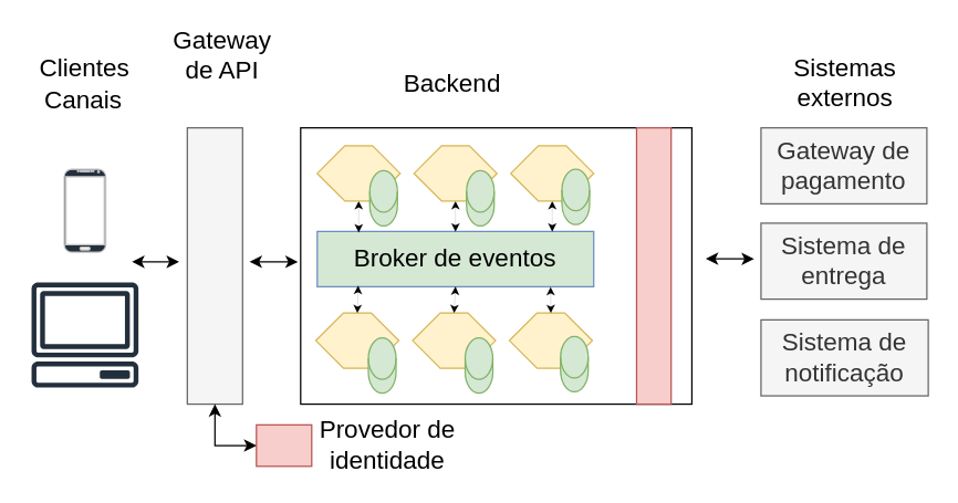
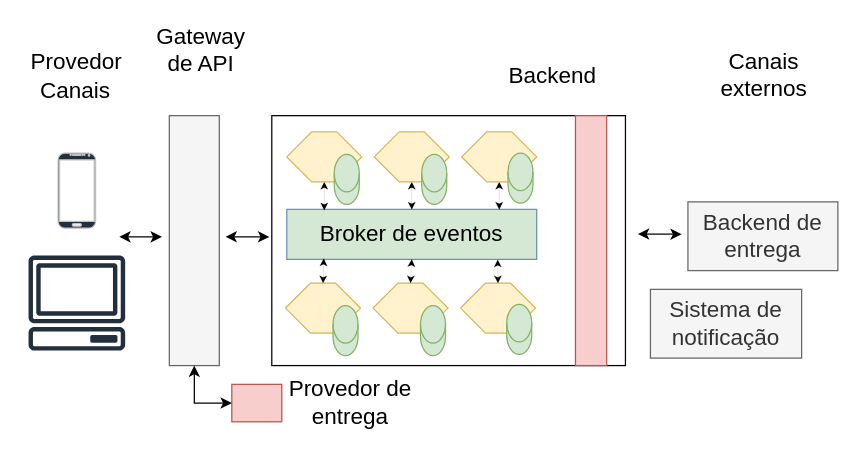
- <mxCell id="5" value="&lt;font style=&quot;font-size: 18px;&quot;&gt;Clientes&lt;/font&gt;" style="text;html=1;strokeColor=none;fillColor=none;align=center;verticalAlign=middle;whiteSpace=wrap;rounded=0;fontSize=16;" vertex="1" parent="1"><mxGeometry x="21" y="29" width="80" height="40" as="geometry" /></mxCell>
+ <mxCell id="5" value="&lt;font style=&quot;font-size: 18px;&quot;&gt;Provedor&lt;/font&gt;" style="text;html=1;strokeColor=none;fillColor=none;align=center;verticalAlign=middle;whiteSpace=wrap;rounded=0;fontSize=16;" vertex="1" parent="1"><mxGeometry x="21" y="29" width="80" height="40" as="geometry" /></mxCell>
- <mxCell id="15" value="&lt;font style=&quot;font-size: 18px;&quot;&gt;Backend&lt;/font&gt;" style="text;html=1;strokeColor=none;fillColor=none;align=center;verticalAlign=middle;whiteSpace=wrap;rounded=0;fontSize=16;" vertex="1" parent="1"><mxGeometry x="287" y="40" width="80" height="40" as="geometry" /></mxCell>
+ <mxCell id="15" value="&lt;font style=&quot;font-size: 18px;&quot;&gt;Backend&lt;/font&gt;" style="text;html=1;strokeColor=none;fillColor=none;align=center;verticalAlign=middle;whiteSpace=wrap;rounded=0;fontSize=16;" vertex="1" parent="1"><mxGeometry x="402" y="40" width="80" height="40" as="geometry" /></mxCell>
- <mxCell id="35" value="&lt;font style=&quot;font-size: 18px;&quot;&gt;Sistemas externos&lt;/font&gt;" style="text;html=1;strokeColor=none;fillColor=none;align=center;verticalAlign=middle;whiteSpace=wrap;rounded=0;fontSize=16;" vertex="1" parent="1"><mxGeometry x="570.5" y="40" width="80" height="40" as="geometry" /></mxCell>
+ <mxCell id="35" value="&lt;font style=&quot;font-size: 18px;&quot;&gt;Canais externos&lt;/font&gt;" style="text;html=1;strokeColor=none;fillColor=none;align=center;verticalAlign=middle;whiteSpace=wrap;rounded=0;fontSize=16;" vertex="1" parent="1"><mxGeometry x="570.5" y="40" width="80" height="40" as="geometry" /></mxCell>
- <mxCell id="14" value="&lt;font style=&quot;font-size: 18px;&quot;&gt;Gateway de pagamento&lt;/font&gt;" style="rounded=0;whiteSpace=wrap;html=1;fontSize=16;fillColor=#f5f5f5;fontColor=#333333;strokeColor=#666666;" vertex="1" parent="1"><mxGeometry x="550" y="92" width="120" height="55" as="geometry" /></mxCell>
- <mxCell id="12" value="&lt;font style=&quot;font-size: 18px;&quot;&gt;Sistema de entrega&lt;/font&gt;" style="rounded=0;whiteSpace=wrap;html=1;fontSize=16;fillColor=#f5f5f5;fontColor=#333333;strokeColor=#666666;" vertex="1" parent="1"><mxGeometry x="550" y="161" width="120" height="55" as="geometry" /></mxCell>
+ <mxCell id="12" value="&lt;font style=&quot;font-size: 18px;&quot;&gt;Backend de entrega&lt;/font&gt;" style="rounded=0;whiteSpace=wrap;html=1;fontSize=16;fillColor=#f5f5f5;fontColor=#333333;strokeColor=#666666;" vertex="1" parent="1"><mxGeometry x="550" y="161" width="120" height="55" as="geometry" /></mxCell>
- <mxCell id="13" value="&lt;font style=&quot;font-size: 18px;&quot;&gt;Sistema de notificação&lt;/font&gt;" style="rounded=0;whiteSpace=wrap;html=1;fontSize=16;fillColor=#f5f5f5;fontColor=#333333;strokeColor=#666666;" vertex="1" parent="1"><mxGeometry x="550" y="231" width="121" height="55" as="geometry" /></mxCell>
+ <mxCell id="13" value="&lt;font style=&quot;font-size: 18px;&quot;&gt;Sistema de notificação&lt;/font&gt;" style="rounded=0;whiteSpace=wrap;html=1;fontSize=16;fillColor=#f5f5f5;fontColor=#333333;strokeColor=#666666;" vertex="1" parent="1"><mxGeometry x="520" y="231" width="121" height="55" as="geometry" /></mxCell>
- <mxCell id="39" value="&lt;font style=&quot;font-size: 18px;&quot;&gt;Provedor de identidade&lt;/font&gt;" style="text;html=1;strokeColor=none;fillColor=none;align=center;verticalAlign=middle;whiteSpace=wrap;rounded=0;fontSize=16;" vertex="1" parent="1"><mxGeometry x="222" y="302" width="116" height="40" as="geometry" /></mxCell>
+ <mxCell id="39" value="&lt;font style=&quot;font-size: 18px;&quot;&gt;Provedor de entrega&lt;/font&gt;" style="text;html=1;strokeColor=none;fillColor=none;align=center;verticalAlign=middle;whiteSpace=wrap;rounded=0;fontSize=16;" vertex="1" parent="1"><mxGeometry x="222" y="302" width="116" height="40" as="geometry" /></mxCell>
